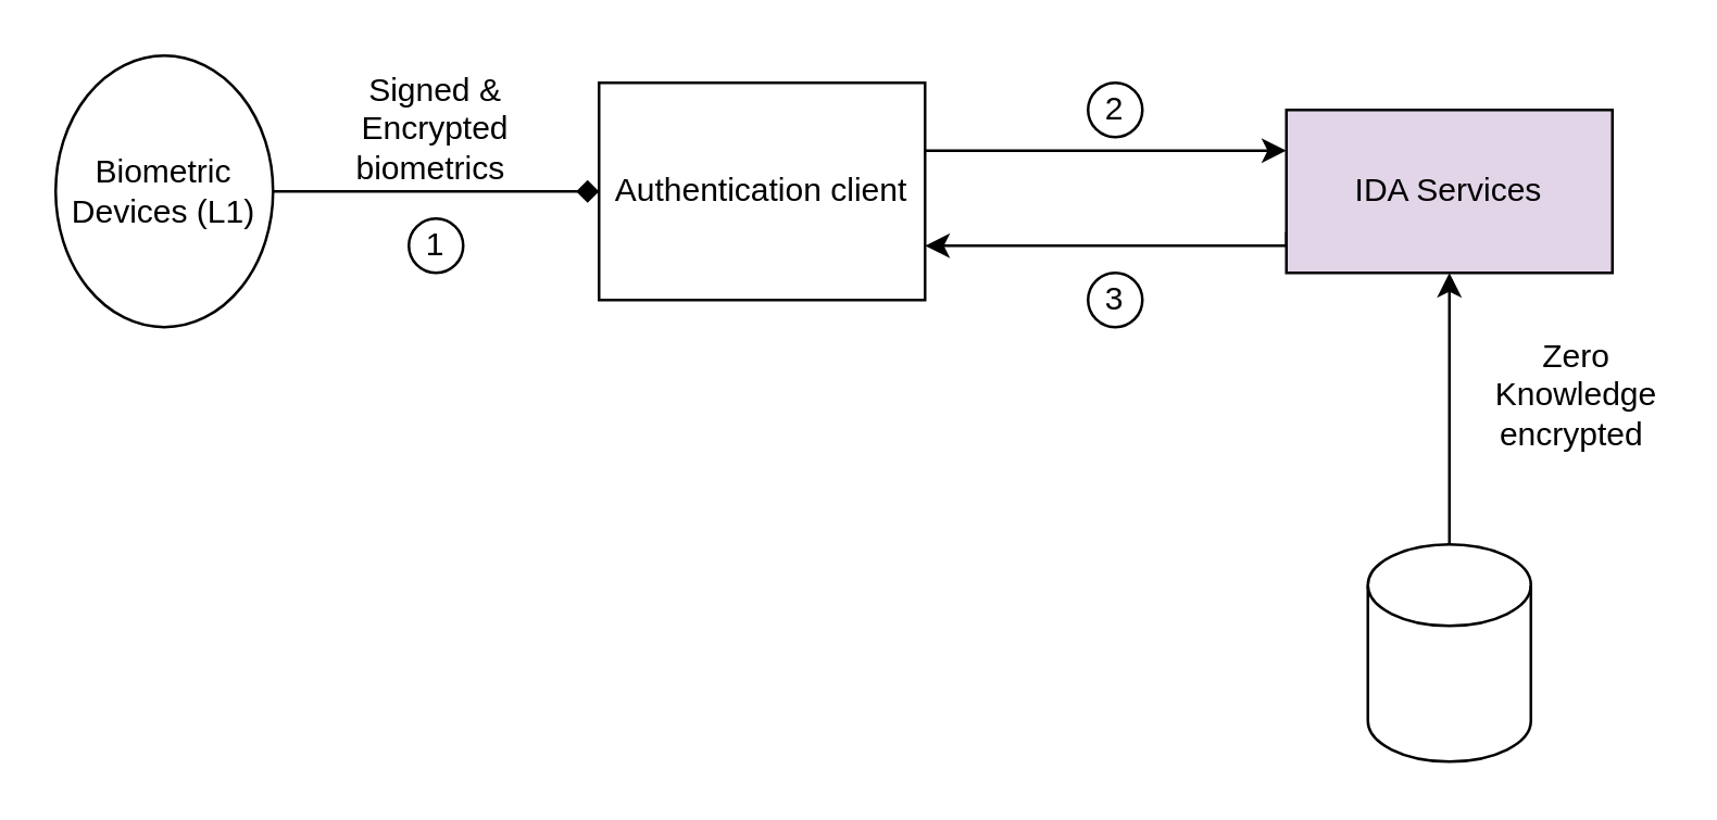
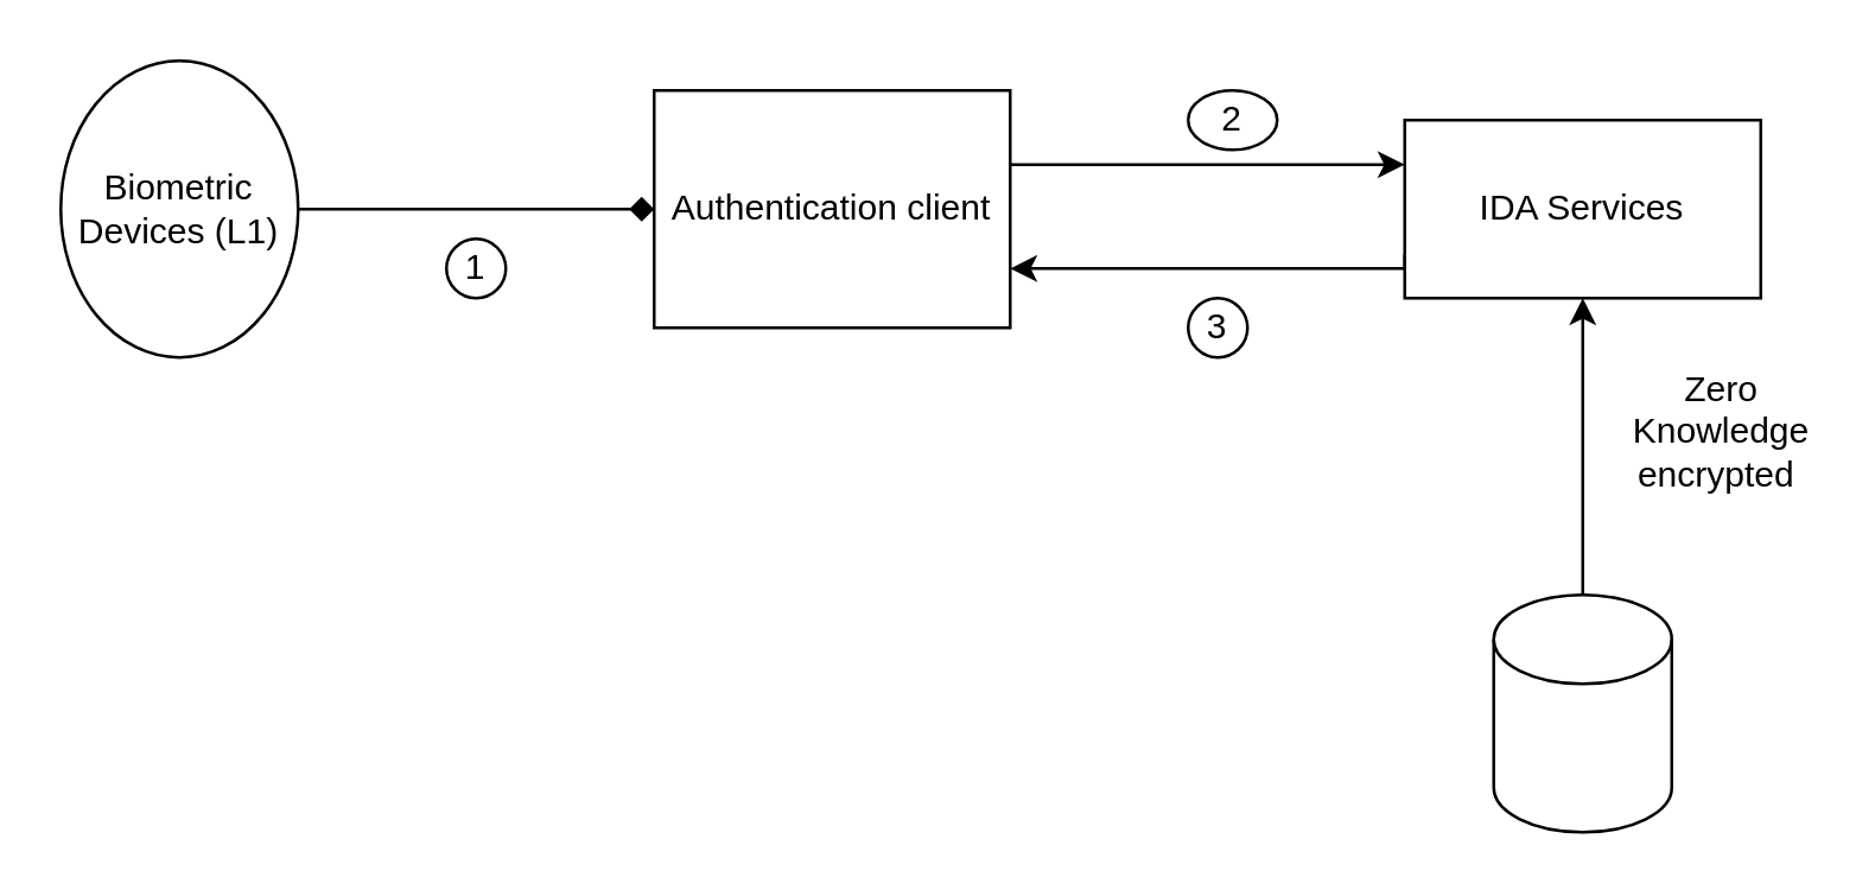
- <mxCell id="13" value="2" style="ellipse;whiteSpace=wrap;html=1;aspect=fixed;" parent="1" vertex="1"><mxGeometry x="400" y="30" width="20" height="20" as="geometry" /></mxCell>
+ <mxCell id="13" value="2" style="ellipse;whiteSpace=wrap;html=1;aspect=fixed;" parent="1" vertex="1"><mxGeometry x="400" y="30" width="30" height="20" as="geometry" /></mxCell>
- <mxCell id="6" value="Signed &amp;amp; Encrypted biometrics&amp;nbsp;" style="text;html=1;strokeColor=none;fillColor=none;align=center;verticalAlign=middle;whiteSpace=wrap;rounded=0;" parent="1" vertex="1"><mxGeometry x="130" y="22" width="60" height="50" as="geometry" /></mxCell>
- <mxCell id="8" value="IDA Services" style="rounded=0;whiteSpace=wrap;html=1;fillColor=#e1d5e7;" parent="1" vertex="1"><mxGeometry x="473" y="40" width="120" height="60" as="geometry" /></mxCell>
+ <mxCell id="8" value="IDA Services" style="rounded=0;whiteSpace=wrap;html=1;" parent="1" vertex="1"><mxGeometry x="473" y="40" width="120" height="60" as="geometry" /></mxCell>
